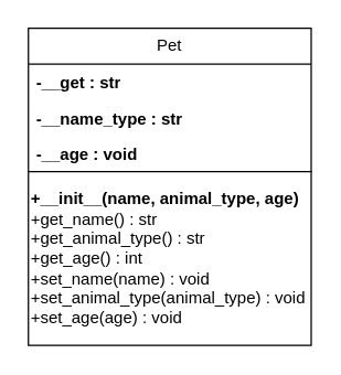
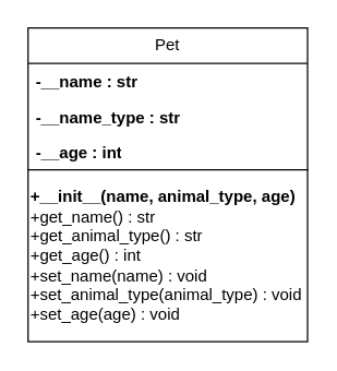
- <mxCell id="3" value="&lt;b&gt;-__get : str&lt;/b&gt;" style="text;strokeColor=none;fillColor=none;align=left;verticalAlign=top;spacingLeft=4;spacingRight=4;overflow=hidden;rotatable=0;points=[[0,0.5],[1,0.5]];portConstraint=eastwest;whiteSpace=wrap;html=1;" vertex="1" parent="2"><mxGeometry y="26" width="205" height="26" as="geometry" /></mxCell>
+ <mxCell id="3" value="&lt;b&gt;-__name : str&lt;/b&gt;" style="text;strokeColor=none;fillColor=none;align=left;verticalAlign=top;spacingLeft=4;spacingRight=4;overflow=hidden;rotatable=0;points=[[0,0.5],[1,0.5]];portConstraint=eastwest;whiteSpace=wrap;html=1;" vertex="1" parent="2"><mxGeometry y="26" width="205" height="26" as="geometry" /></mxCell>
- <mxCell id="5" value="&lt;b&gt;-__age : void&lt;/b&gt;" style="text;strokeColor=none;fillColor=none;align=left;verticalAlign=top;spacingLeft=4;spacingRight=4;overflow=hidden;rotatable=0;points=[[0,0.5],[1,0.5]];portConstraint=eastwest;whiteSpace=wrap;html=1;" vertex="1" parent="2"><mxGeometry y="78" width="205" height="26" as="geometry" /></mxCell>
+ <mxCell id="5" value="&lt;b&gt;-__age : int&lt;/b&gt;" style="text;strokeColor=none;fillColor=none;align=left;verticalAlign=top;spacingLeft=4;spacingRight=4;overflow=hidden;rotatable=0;points=[[0,0.5],[1,0.5]];portConstraint=eastwest;whiteSpace=wrap;html=1;" vertex="1" parent="2"><mxGeometry y="78" width="205" height="26" as="geometry" /></mxCell>
